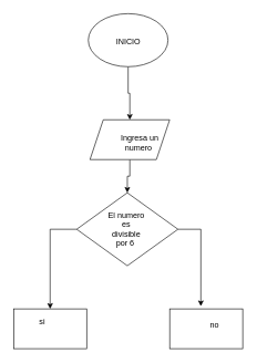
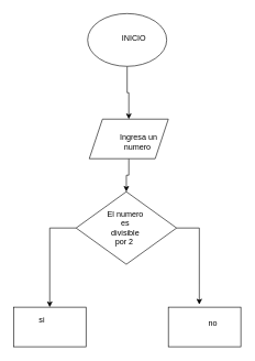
- <mxCell id="4" value="INICIO&lt;div&gt;&lt;br&gt;&lt;/div&gt;" style="text;html=1;align=center;verticalAlign=middle;whiteSpace=wrap;rounded=0;" vertex="1" parent="1"><mxGeometry x="162.5" y="55" width="60" height="30" as="geometry" /></mxCell>
+ <mxCell id="4" value="INICIO&lt;div&gt;&lt;br&gt;&lt;/div&gt;" style="text;html=1;align=center;verticalAlign=middle;whiteSpace=wrap;rounded=0;" vertex="1" parent="1"><mxGeometry x="172.5" y="50" width="60" height="30" as="geometry" /></mxCell>
- <mxCell id="13" value="El numero es divisible por 6&amp;nbsp;" style="text;html=1;align=center;verticalAlign=middle;whiteSpace=wrap;rounded=0;" vertex="1" parent="1"><mxGeometry x="160" y="330" width="60" height="30" as="geometry" /></mxCell>
+ <mxCell id="13" value="El numero es divisible por 2&amp;nbsp;" style="text;html=1;align=center;verticalAlign=middle;whiteSpace=wrap;rounded=0;" vertex="1" parent="1"><mxGeometry x="160" y="330" width="60" height="30" as="geometry" /></mxCell>
